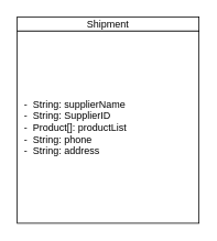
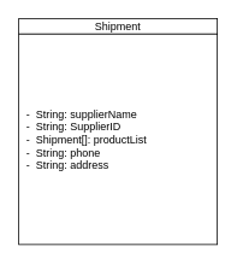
- <mxCell id="4" value="&amp;nbsp; -&amp;nbsp; String: supplierName&lt;br&gt;&amp;nbsp; -&amp;nbsp; String: SupplierID&lt;br&gt;&amp;nbsp; -&amp;nbsp; Product[]: productList&lt;br&gt;&amp;nbsp; -&amp;nbsp; String: phone&lt;br&gt;&amp;nbsp; -&amp;nbsp; String: address" style="text;html=1;align=left;verticalAlign=middle;whiteSpace=wrap;rounded=0;strokeColor=#000000;fillColor=#ffffff;" vertex="1" parent="2"><mxGeometry y="17.155" width="220.0" height="232.845" as="geometry" /></mxCell>
+ <mxCell id="4" value="&amp;nbsp; -&amp;nbsp; String: supplierName&lt;br&gt;&amp;nbsp; -&amp;nbsp; String: SupplierID&lt;br&gt;&amp;nbsp; -&amp;nbsp; Shipment[]: productList&lt;br&gt;&amp;nbsp; -&amp;nbsp; String: phone&lt;br&gt;&amp;nbsp; -&amp;nbsp; String: address" style="text;html=1;align=left;verticalAlign=middle;whiteSpace=wrap;rounded=0;strokeColor=#000000;fillColor=#ffffff;" vertex="1" parent="2"><mxGeometry y="17.155" width="220.0" height="232.845" as="geometry" /></mxCell>
